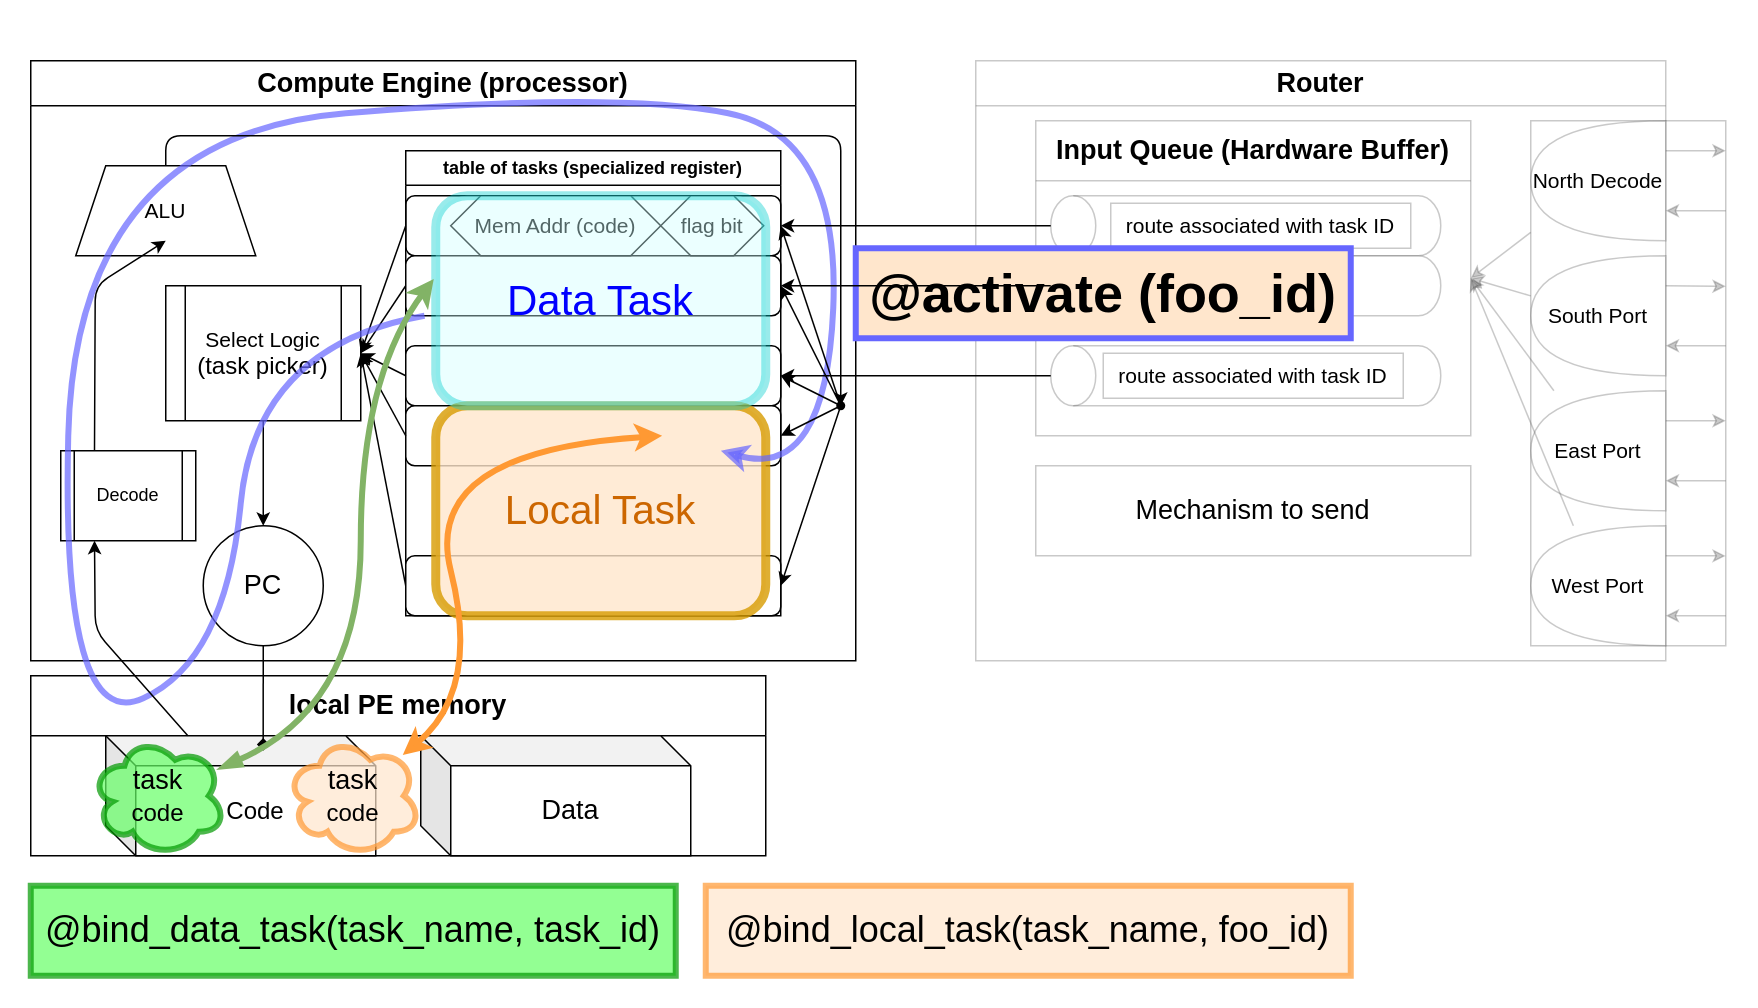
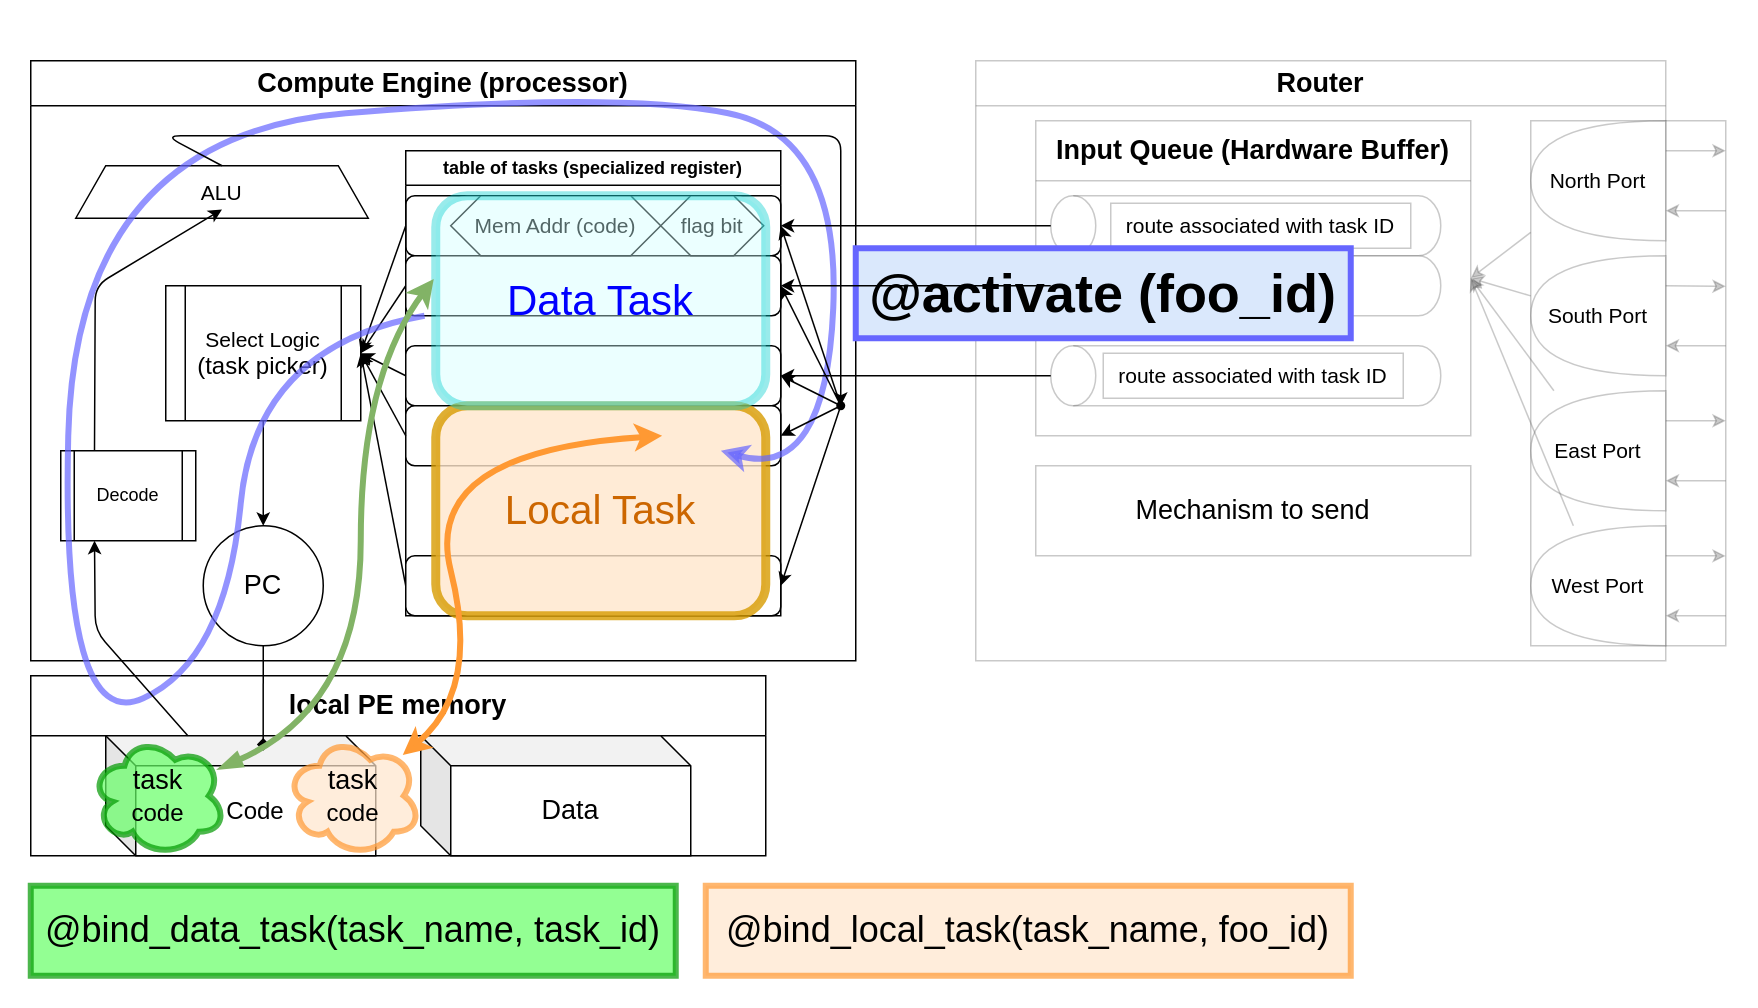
- <mxCell id="42" value="&lt;font style=&quot;font-size: 14px;&quot;&gt;North Decode&lt;/font&gt;" style="shape=or;whiteSpace=wrap;html=1;direction=west;opacity=30;strokeColor=#4D4D4D;" parent="40" vertex="1"><mxGeometry width="90" height="80" as="geometry" /></mxCell>
+ <mxCell id="42" value="&lt;font style=&quot;font-size: 14px;&quot;&gt;North Port&lt;/font&gt;" style="shape=or;whiteSpace=wrap;html=1;direction=west;opacity=30;strokeColor=#4D4D4D;" parent="40" vertex="1"><mxGeometry width="90" height="80" as="geometry" /></mxCell>
- <mxCell id="8" value="&lt;font style=&quot;font-size: 14px;&quot;&gt;ALU&lt;/font&gt;" style="shape=trapezoid;perimeter=trapezoidPerimeter;whiteSpace=wrap;html=1;fixedSize=1;" parent="7" vertex="1"><mxGeometry x="30" y="70" width="120" height="60" as="geometry" /></mxCell>
+ <mxCell id="8" value="&lt;font style=&quot;font-size: 14px;&quot;&gt;ALU&lt;/font&gt;" style="shape=trapezoid;perimeter=trapezoidPerimeter;whiteSpace=wrap;html=1;fixedSize=1;" parent="7" vertex="1"><mxGeometry x="30" y="70" width="195" height="35" as="geometry" /></mxCell>
- <mxCell id="38" value="&lt;font style=&quot;font-size: 36px;&quot;&gt;&lt;b&gt;@activate (foo_id)&lt;/b&gt;&lt;/font&gt;" style="rounded=0;whiteSpace=wrap;html=1;fillColor=#ffe6cc;strokeColor=#6666FF;strokeWidth=4;" parent="32" vertex="1"><mxGeometry x="-120" y="85" width="330" height="60" as="geometry" /></mxCell>
+ <mxCell id="38" value="&lt;font style=&quot;font-size: 36px;&quot;&gt;&lt;b&gt;@activate (foo_id)&lt;/b&gt;&lt;/font&gt;" style="rounded=0;whiteSpace=wrap;html=1;fillColor=#dae8fc;strokeColor=#6666FF;strokeWidth=4;" parent="32" vertex="1"><mxGeometry x="-120" y="85" width="330" height="60" as="geometry" /></mxCell>
